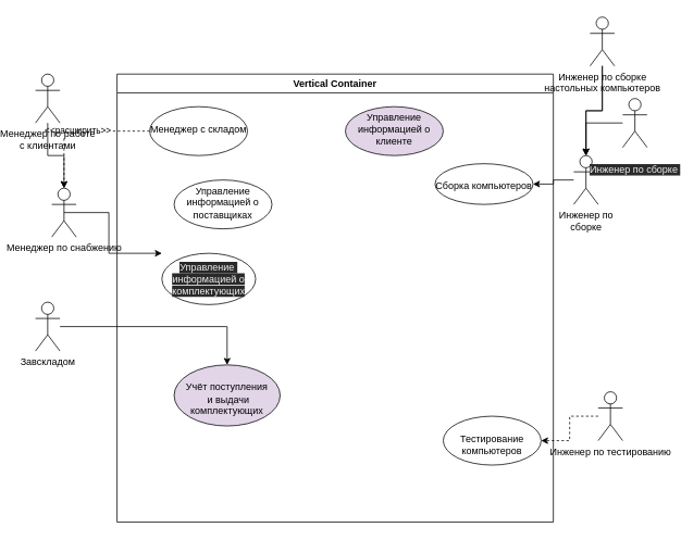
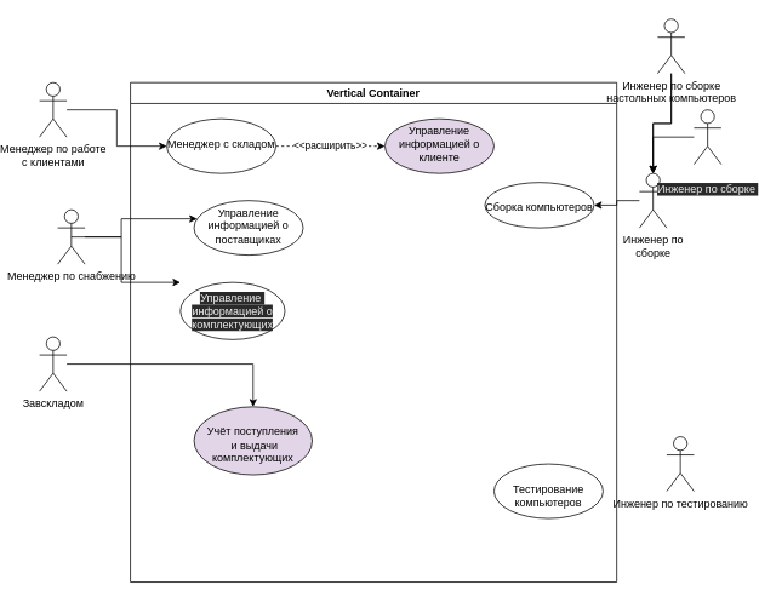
- <mxCell id="3" value="&amp;lt;&amp;lt;расширить&amp;gt;&amp;gt;" style="edgeStyle=orthogonalEdgeStyle;rounded=0;orthogonalLoop=1;jettySize=auto;html=1;dashed=1;" parent="2" source="4" target="24" edge="1"><mxGeometry relative="1" as="geometry" /></mxCell>
+ <mxCell id="3" value="&amp;lt;&amp;lt;расширить&amp;gt;&amp;gt;" style="edgeStyle=orthogonalEdgeStyle;rounded=0;orthogonalLoop=1;jettySize=auto;html=1;dashed=1;" parent="2" source="4" target="7" edge="1"><mxGeometry relative="1" as="geometry" /></mxCell>
- <mxCell id="25" value="" style="edgeStyle=orthogonalEdgeStyle;rounded=0;orthogonalLoop=1;jettySize=auto;html=1;" parent="1" source="26" target="24" edge="1"><mxGeometry relative="1" as="geometry" /></mxCell>
+ <mxCell id="25" value="" style="edgeStyle=orthogonalEdgeStyle;rounded=0;orthogonalLoop=1;jettySize=auto;html=1;" parent="1" source="26" target="4" edge="1"><mxGeometry relative="1" as="geometry" /></mxCell>
+ <mxCell id="22" value="" style="edgeStyle=orthogonalEdgeStyle;rounded=0;orthogonalLoop=1;jettySize=auto;html=1;" parent="1" source="24" target="5" edge="1"><mxGeometry relative="1" as="geometry"><Array as="points"><mxPoint x="110" y="260" /><mxPoint x="110" y="240" /></Array></mxGeometry></mxCell>
- <mxCell id="11" value="" style="edgeStyle=orthogonalEdgeStyle;rounded=0;orthogonalLoop=1;jettySize=auto;html=1;dashed=1;" parent="1" source="12" target="10" edge="1"><mxGeometry relative="1" as="geometry" /></mxCell>
